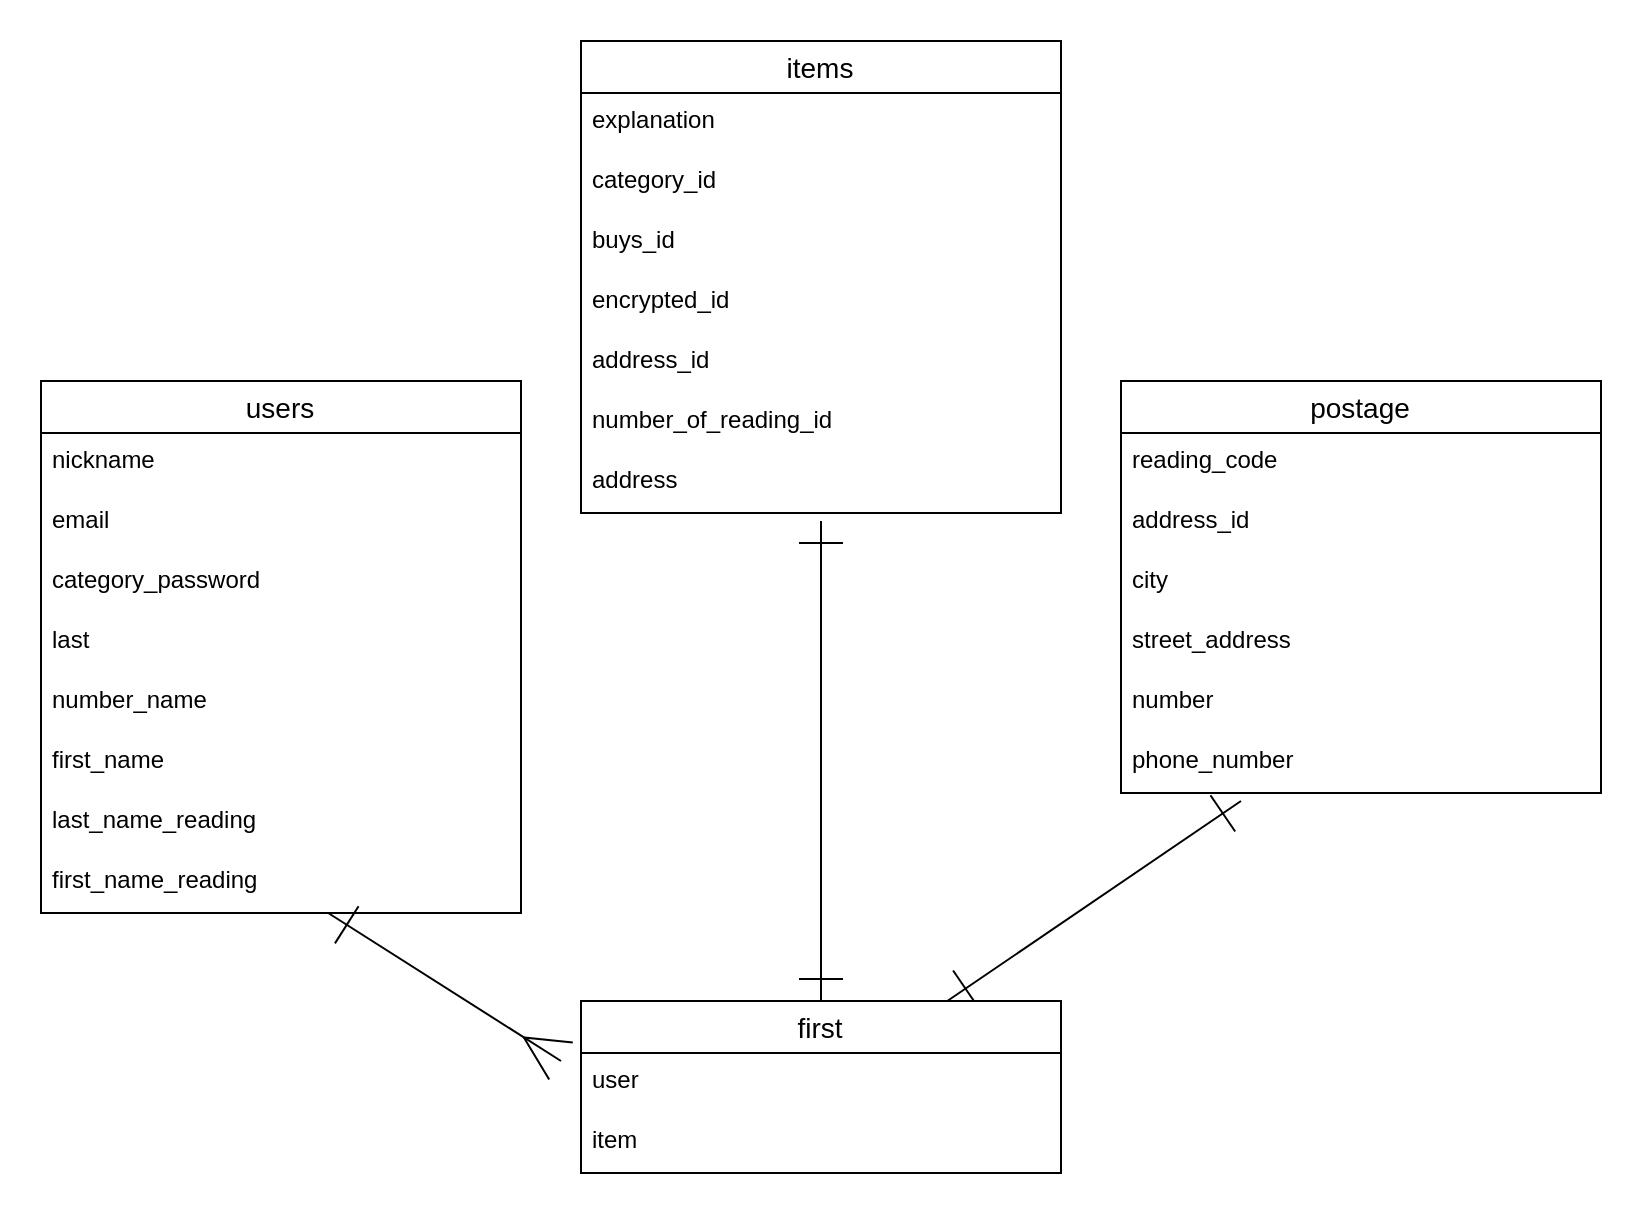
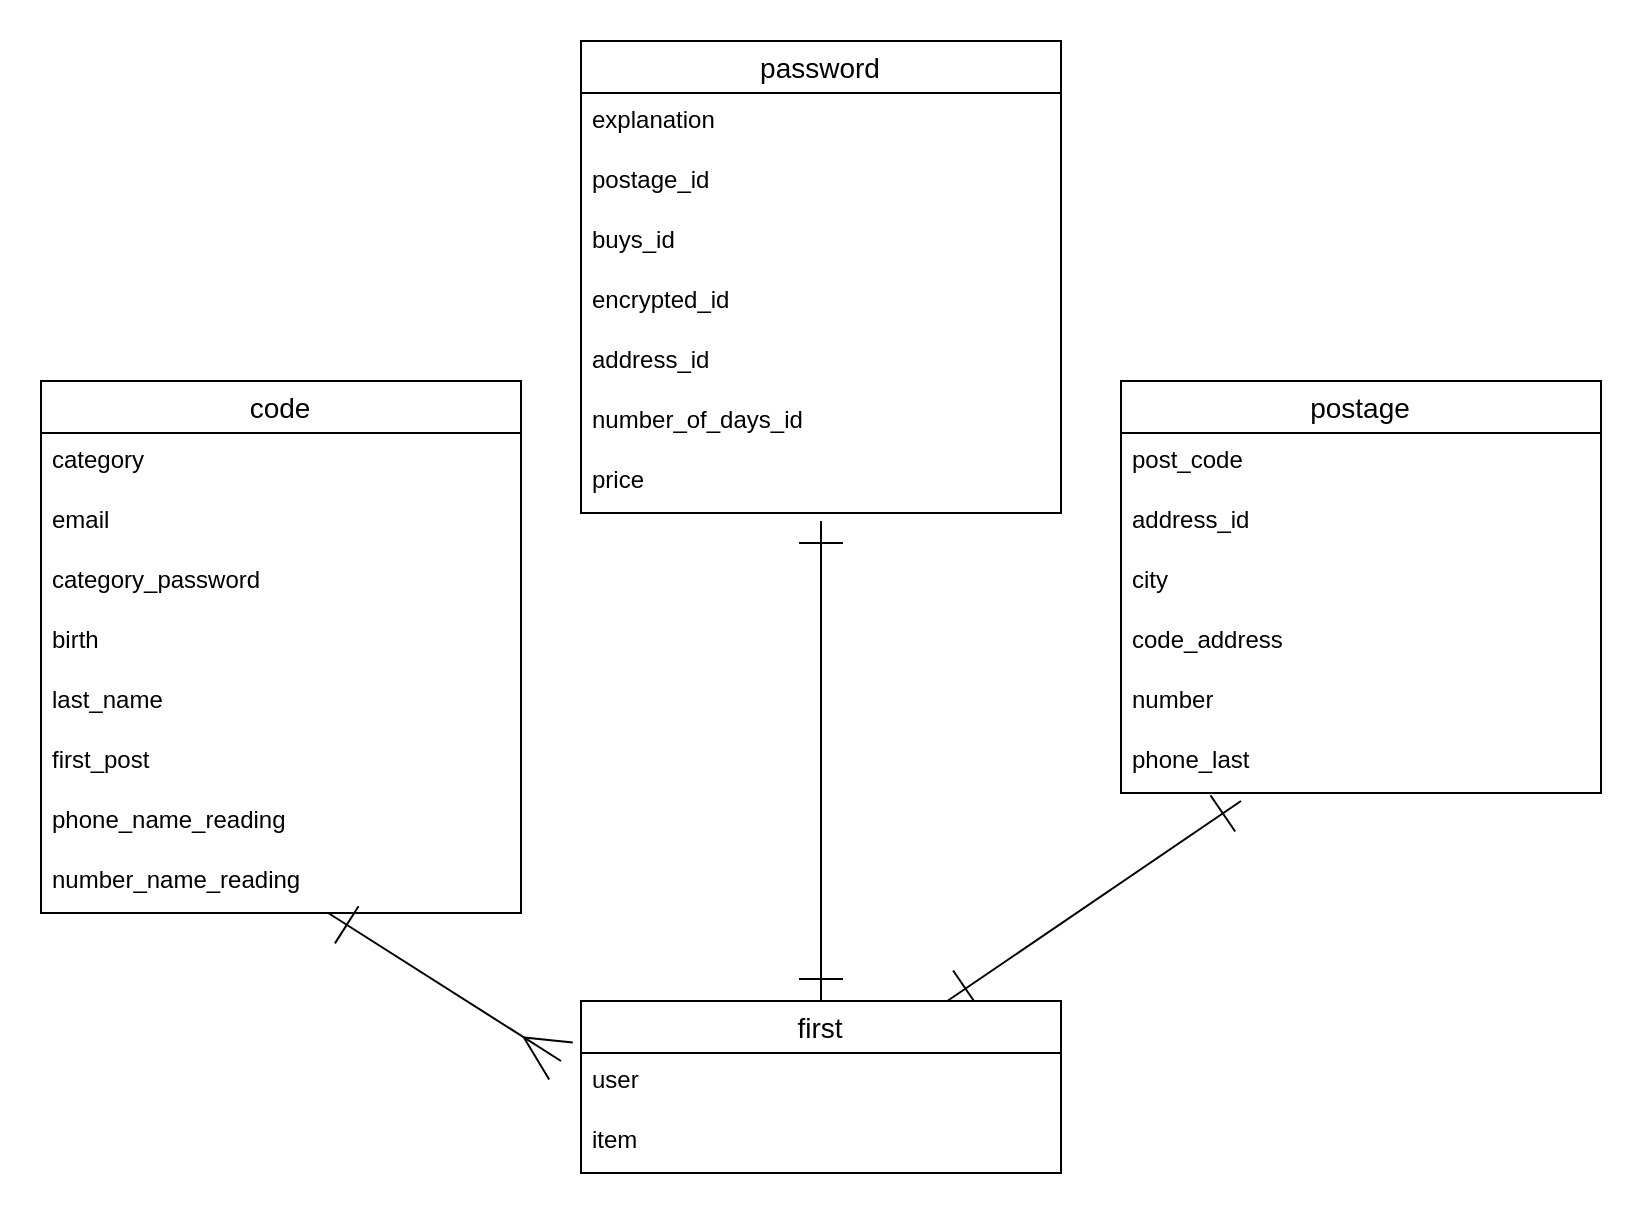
- <mxCell id="11" value="items" style="swimlane;fontStyle=0;childLayout=stackLayout;horizontal=1;startSize=26;horizontalStack=0;resizeParent=1;resizeParentMax=0;resizeLast=0;collapsible=1;marginBottom=0;align=center;fontSize=14;" vertex="1" parent="1"><mxGeometry x="290" y="20" width="240" height="236" as="geometry" /></mxCell>
+ <mxCell id="11" value="password" style="swimlane;fontStyle=0;childLayout=stackLayout;horizontal=1;startSize=26;horizontalStack=0;resizeParent=1;resizeParentMax=0;resizeLast=0;collapsible=1;marginBottom=0;align=center;fontSize=14;" vertex="1" parent="1"><mxGeometry x="290" y="20" width="240" height="236" as="geometry" /></mxCell>
- <mxCell id="13" value="category_id" style="text;strokeColor=none;fillColor=none;spacingLeft=4;spacingRight=4;overflow=hidden;rotatable=0;points=[[0,0.5],[1,0.5]];portConstraint=eastwest;fontSize=12;" vertex="1" parent="11"><mxGeometry y="56" width="240" height="30" as="geometry" /></mxCell>
+ <mxCell id="13" value="postage_id" style="text;strokeColor=none;fillColor=none;spacingLeft=4;spacingRight=4;overflow=hidden;rotatable=0;points=[[0,0.5],[1,0.5]];portConstraint=eastwest;fontSize=12;" vertex="1" parent="11"><mxGeometry y="56" width="240" height="30" as="geometry" /></mxCell>
- <mxCell id="2" value="users" style="swimlane;fontStyle=0;childLayout=stackLayout;horizontal=1;startSize=26;horizontalStack=0;resizeParent=1;resizeParentMax=0;resizeLast=0;collapsible=1;marginBottom=0;align=center;fontSize=14;" vertex="1" parent="1"><mxGeometry x="20" y="190" width="240" height="266" as="geometry" /></mxCell>
+ <mxCell id="2" value="code" style="swimlane;fontStyle=0;childLayout=stackLayout;horizontal=1;startSize=26;horizontalStack=0;resizeParent=1;resizeParentMax=0;resizeLast=0;collapsible=1;marginBottom=0;align=center;fontSize=14;" vertex="1" parent="1"><mxGeometry x="20" y="190" width="240" height="266" as="geometry" /></mxCell>
- <mxCell id="17" value="number_of_reading_id" style="text;strokeColor=none;fillColor=none;spacingLeft=4;spacingRight=4;overflow=hidden;rotatable=0;points=[[0,0.5],[1,0.5]];portConstraint=eastwest;fontSize=12;" vertex="1" parent="11"><mxGeometry y="176" width="240" height="30" as="geometry" /></mxCell>
+ <mxCell id="17" value="number_of_days_id" style="text;strokeColor=none;fillColor=none;spacingLeft=4;spacingRight=4;overflow=hidden;rotatable=0;points=[[0,0.5],[1,0.5]];portConstraint=eastwest;fontSize=12;" vertex="1" parent="11"><mxGeometry y="176" width="240" height="30" as="geometry" /></mxCell>
- <mxCell id="3" value="nickname" style="text;strokeColor=none;fillColor=none;spacingLeft=4;spacingRight=4;overflow=hidden;rotatable=0;points=[[0,0.5],[1,0.5]];portConstraint=eastwest;fontSize=12;" vertex="1" parent="2"><mxGeometry y="26" width="240" height="30" as="geometry" /></mxCell>
+ <mxCell id="3" value="category" style="text;strokeColor=none;fillColor=none;spacingLeft=4;spacingRight=4;overflow=hidden;rotatable=0;points=[[0,0.5],[1,0.5]];portConstraint=eastwest;fontSize=12;" vertex="1" parent="2"><mxGeometry y="26" width="240" height="30" as="geometry" /></mxCell>
- <mxCell id="25" value="reading_code" style="text;strokeColor=none;fillColor=none;spacingLeft=4;spacingRight=4;overflow=hidden;rotatable=0;points=[[0,0.5],[1,0.5]];portConstraint=eastwest;fontSize=12;" vertex="1" parent="24"><mxGeometry y="26" width="240" height="30" as="geometry" /></mxCell>
+ <mxCell id="25" value="post_code" style="text;strokeColor=none;fillColor=none;spacingLeft=4;spacingRight=4;overflow=hidden;rotatable=0;points=[[0,0.5],[1,0.5]];portConstraint=eastwest;fontSize=12;" vertex="1" parent="24"><mxGeometry y="26" width="240" height="30" as="geometry" /></mxCell>
- <mxCell id="18" value="address" style="text;strokeColor=none;fillColor=none;spacingLeft=4;spacingRight=4;overflow=hidden;rotatable=0;points=[[0,0.5],[1,0.5]];portConstraint=eastwest;fontSize=12;" vertex="1" parent="11"><mxGeometry y="206" width="240" height="30" as="geometry" /></mxCell>
+ <mxCell id="18" value="price" style="text;strokeColor=none;fillColor=none;spacingLeft=4;spacingRight=4;overflow=hidden;rotatable=0;points=[[0,0.5],[1,0.5]];portConstraint=eastwest;fontSize=12;" vertex="1" parent="11"><mxGeometry y="206" width="240" height="30" as="geometry" /></mxCell>
- <mxCell id="6" value="last" style="text;strokeColor=none;fillColor=none;spacingLeft=4;spacingRight=4;overflow=hidden;rotatable=0;points=[[0,0.5],[1,0.5]];portConstraint=eastwest;fontSize=12;" vertex="1" parent="2"><mxGeometry y="116" width="240" height="30" as="geometry" /></mxCell>
+ <mxCell id="6" value="birth" style="text;strokeColor=none;fillColor=none;spacingLeft=4;spacingRight=4;overflow=hidden;rotatable=0;points=[[0,0.5],[1,0.5]];portConstraint=eastwest;fontSize=12;" vertex="1" parent="2"><mxGeometry y="116" width="240" height="30" as="geometry" /></mxCell>
- <mxCell id="28" value="street_address" style="text;strokeColor=none;fillColor=none;spacingLeft=4;spacingRight=4;overflow=hidden;rotatable=0;points=[[0,0.5],[1,0.5]];portConstraint=eastwest;fontSize=12;" vertex="1" parent="24"><mxGeometry y="116" width="240" height="30" as="geometry" /></mxCell>
+ <mxCell id="28" value="code_address" style="text;strokeColor=none;fillColor=none;spacingLeft=4;spacingRight=4;overflow=hidden;rotatable=0;points=[[0,0.5],[1,0.5]];portConstraint=eastwest;fontSize=12;" vertex="1" parent="24"><mxGeometry y="116" width="240" height="30" as="geometry" /></mxCell>
- <mxCell id="7" value="number_name" style="text;strokeColor=none;fillColor=none;spacingLeft=4;spacingRight=4;overflow=hidden;rotatable=0;points=[[0,0.5],[1,0.5]];portConstraint=eastwest;fontSize=12;" vertex="1" parent="2"><mxGeometry y="146" width="240" height="30" as="geometry" /></mxCell>
+ <mxCell id="7" value="last_name" style="text;strokeColor=none;fillColor=none;spacingLeft=4;spacingRight=4;overflow=hidden;rotatable=0;points=[[0,0.5],[1,0.5]];portConstraint=eastwest;fontSize=12;" vertex="1" parent="2"><mxGeometry y="146" width="240" height="30" as="geometry" /></mxCell>
- <mxCell id="8" value="first_name" style="text;strokeColor=none;fillColor=none;spacingLeft=4;spacingRight=4;overflow=hidden;rotatable=0;points=[[0,0.5],[1,0.5]];portConstraint=eastwest;fontSize=12;" vertex="1" parent="2"><mxGeometry y="176" width="240" height="30" as="geometry" /></mxCell>
+ <mxCell id="8" value="first_post" style="text;strokeColor=none;fillColor=none;spacingLeft=4;spacingRight=4;overflow=hidden;rotatable=0;points=[[0,0.5],[1,0.5]];portConstraint=eastwest;fontSize=12;" vertex="1" parent="2"><mxGeometry y="176" width="240" height="30" as="geometry" /></mxCell>
- <mxCell id="30" value="phone_number" style="text;strokeColor=none;fillColor=none;spacingLeft=4;spacingRight=4;overflow=hidden;rotatable=0;points=[[0,0.5],[1,0.5]];portConstraint=eastwest;fontSize=12;" vertex="1" parent="24"><mxGeometry y="176" width="240" height="30" as="geometry" /></mxCell>
+ <mxCell id="30" value="phone_last" style="text;strokeColor=none;fillColor=none;spacingLeft=4;spacingRight=4;overflow=hidden;rotatable=0;points=[[0,0.5],[1,0.5]];portConstraint=eastwest;fontSize=12;" vertex="1" parent="24"><mxGeometry y="176" width="240" height="30" as="geometry" /></mxCell>
- <mxCell id="9" value="last_name_reading" style="text;strokeColor=none;fillColor=none;spacingLeft=4;spacingRight=4;overflow=hidden;rotatable=0;points=[[0,0.5],[1,0.5]];portConstraint=eastwest;fontSize=12;" vertex="1" parent="2"><mxGeometry y="206" width="240" height="30" as="geometry" /></mxCell>
+ <mxCell id="9" value="phone_name_reading" style="text;strokeColor=none;fillColor=none;spacingLeft=4;spacingRight=4;overflow=hidden;rotatable=0;points=[[0,0.5],[1,0.5]];portConstraint=eastwest;fontSize=12;" vertex="1" parent="2"><mxGeometry y="206" width="240" height="30" as="geometry" /></mxCell>
- <mxCell id="10" value="first_name_reading" style="text;strokeColor=none;fillColor=none;spacingLeft=4;spacingRight=4;overflow=hidden;rotatable=0;points=[[0,0.5],[1,0.5]];portConstraint=eastwest;fontSize=12;" vertex="1" parent="2"><mxGeometry y="236" width="240" height="30" as="geometry" /></mxCell>
+ <mxCell id="10" value="number_name_reading" style="text;strokeColor=none;fillColor=none;spacingLeft=4;spacingRight=4;overflow=hidden;rotatable=0;points=[[0,0.5],[1,0.5]];portConstraint=eastwest;fontSize=12;" vertex="1" parent="2"><mxGeometry y="236" width="240" height="30" as="geometry" /></mxCell>
